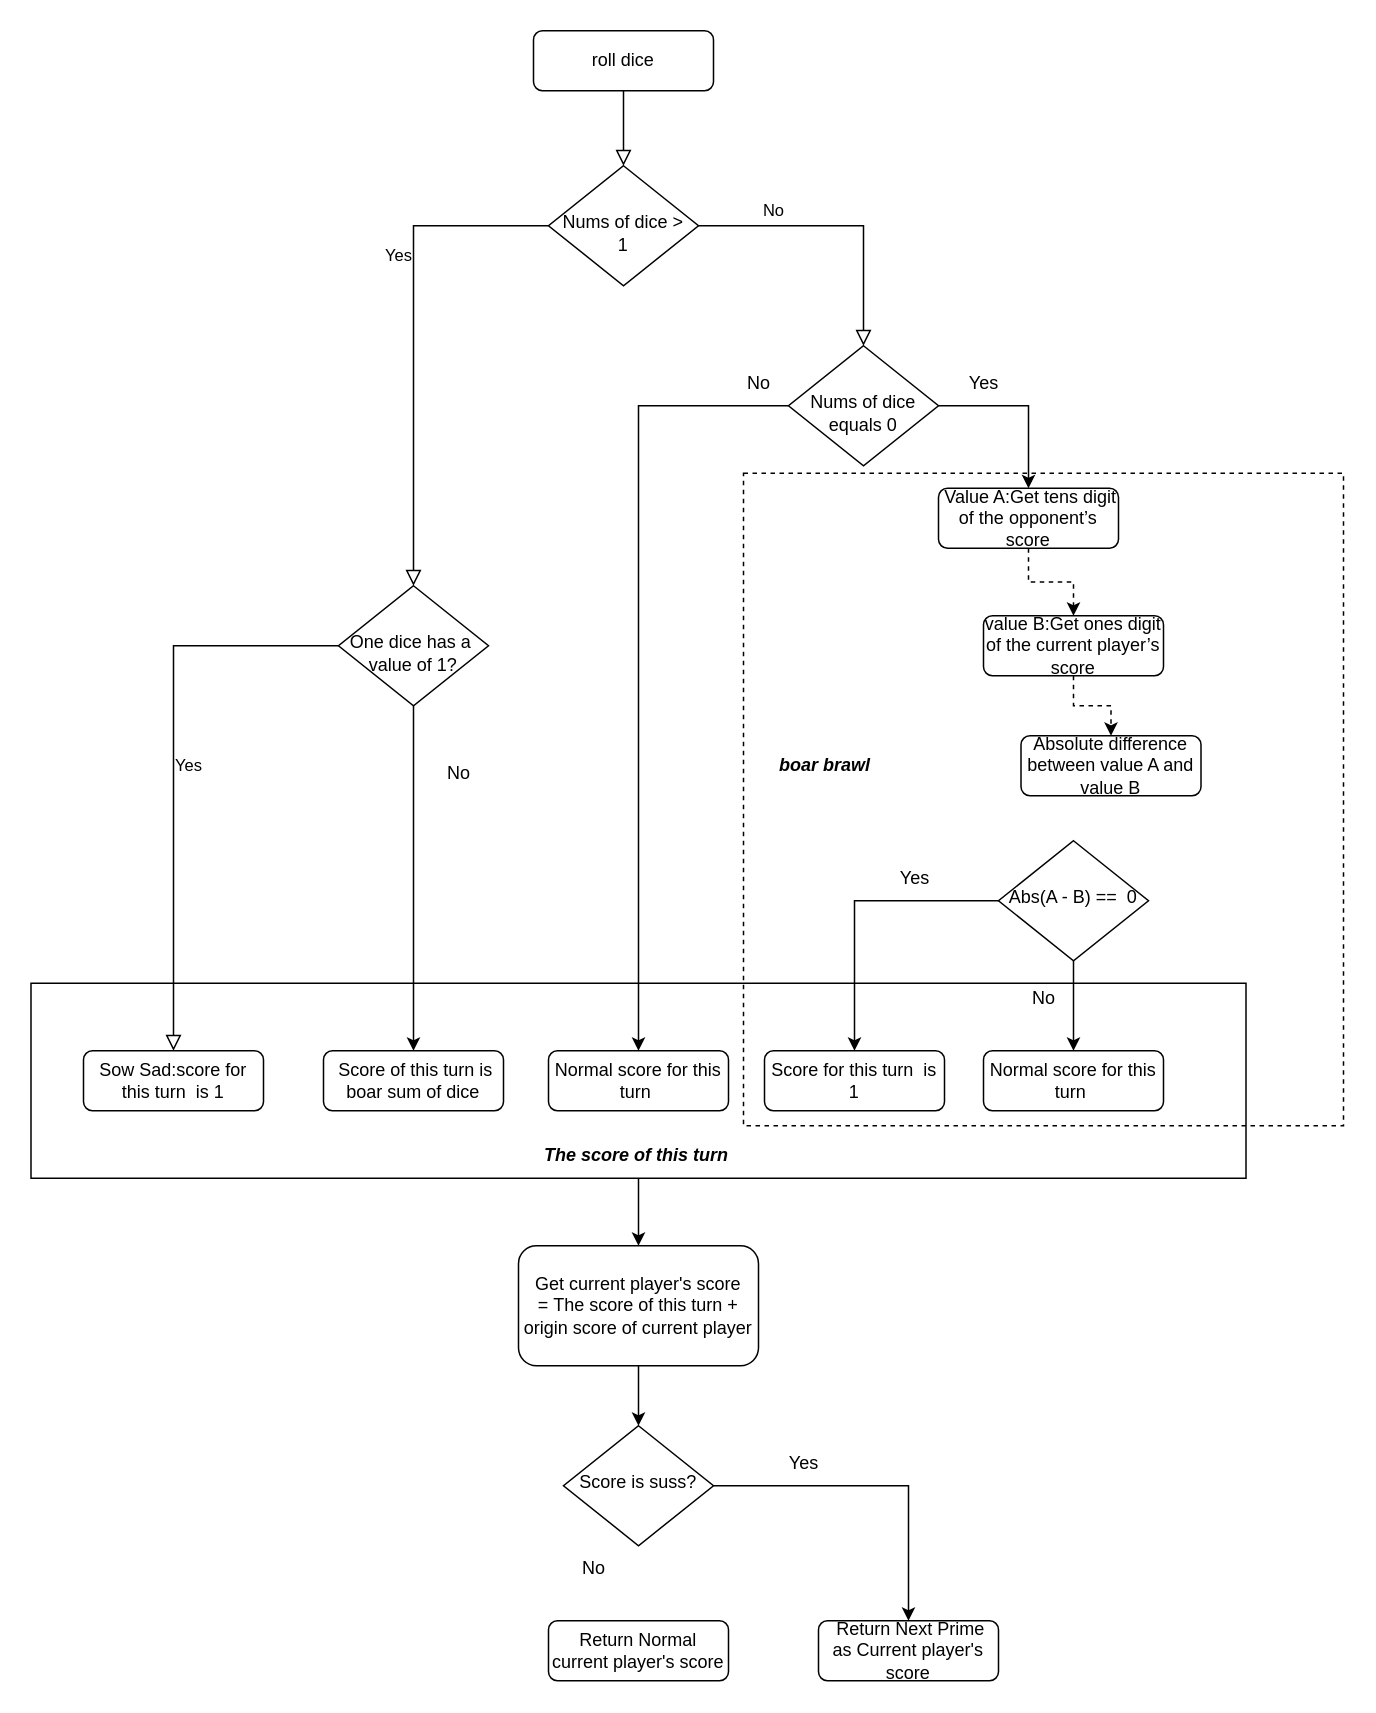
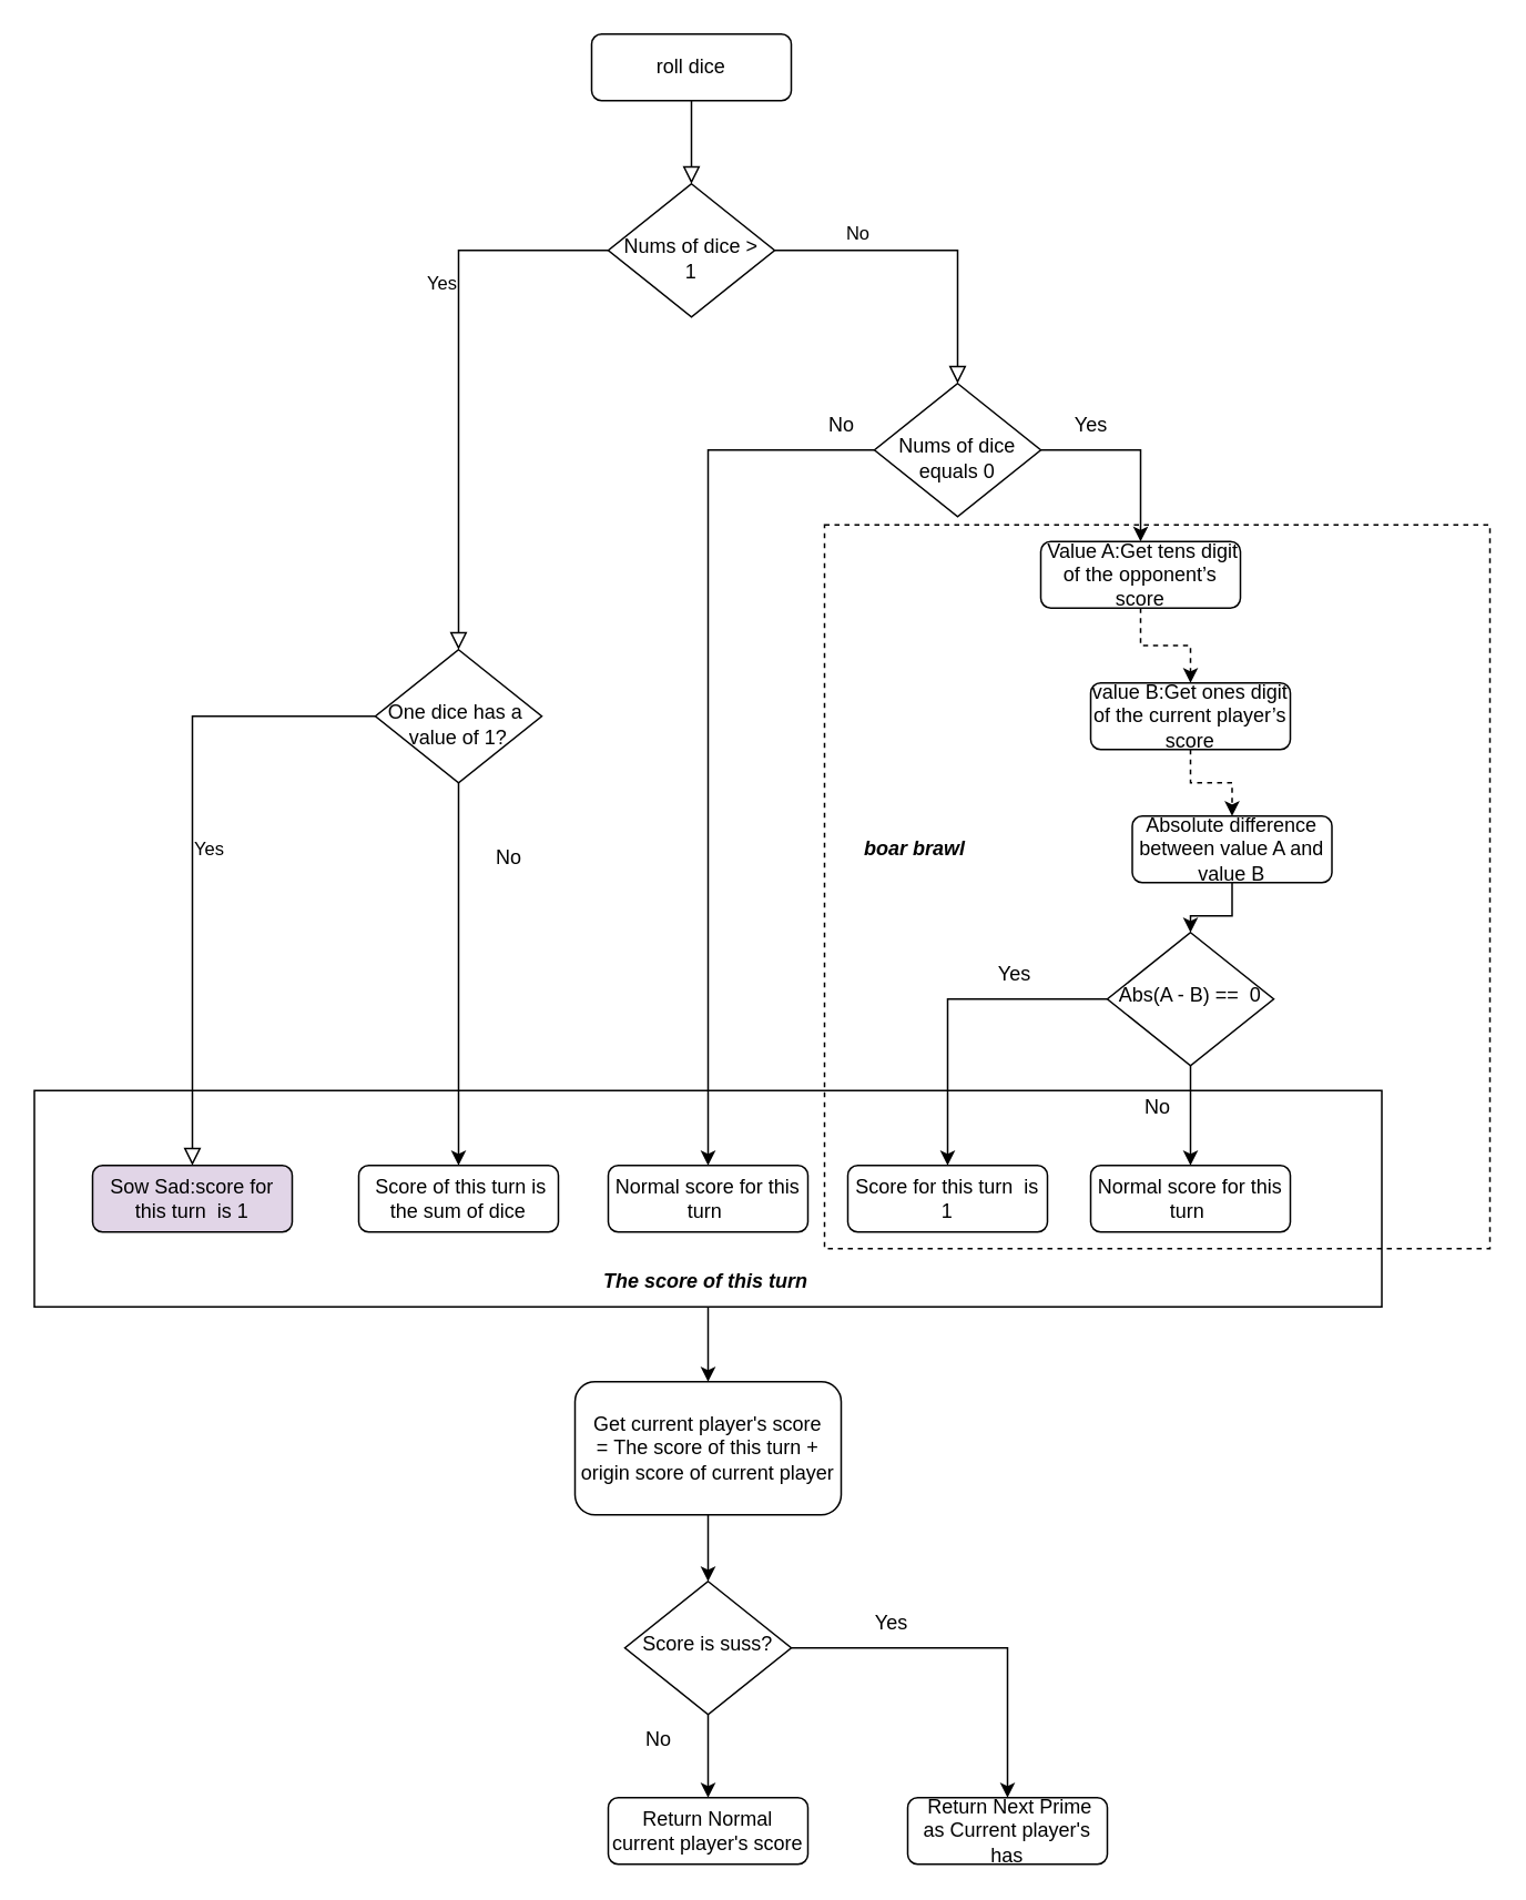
+ <mxCell id="23" style="edgeStyle=orthogonalEdgeStyle;rounded=0;orthogonalLoop=1;jettySize=auto;html=1;entryX=0.5;entryY=0;entryDx=0;entryDy=0;" parent="1" source="24" target="27" edge="1"><mxGeometry relative="1" as="geometry" /></mxCell>
- <mxCell id="12" value="Sow Sad:score for this turn&amp;nbsp; is 1" style="rounded=1;whiteSpace=wrap;html=1;fontSize=12;glass=0;strokeWidth=1;shadow=0;" parent="1" vertex="1"><mxGeometry x="55" y="700" width="120" height="40" as="geometry" /></mxCell>
+ <mxCell id="12" value="Sow Sad:score for this turn&amp;nbsp; is 1" style="rounded=1;whiteSpace=wrap;html=1;fontSize=12;glass=0;strokeWidth=1;shadow=0;fillColor=#e1d5e7;" parent="1" vertex="1"><mxGeometry x="55" y="700" width="120" height="40" as="geometry" /></mxCell>
- <mxCell id="33" value="&amp;nbsp;Score of this turn is boar sum of dice" style="rounded=1;whiteSpace=wrap;html=1;fontSize=12;glass=0;strokeWidth=1;shadow=0;" parent="1" vertex="1"><mxGeometry x="215" y="700" width="120" height="40" as="geometry" /></mxCell>
+ <mxCell id="33" value="&amp;nbsp;Score of this turn is the sum of dice" style="rounded=1;whiteSpace=wrap;html=1;fontSize=12;glass=0;strokeWidth=1;shadow=0;" parent="1" vertex="1"><mxGeometry x="215" y="700" width="120" height="40" as="geometry" /></mxCell>
+ <mxCell id="40" style="edgeStyle=orthogonalEdgeStyle;rounded=0;orthogonalLoop=1;jettySize=auto;html=1;exitX=0.5;exitY=1;exitDx=0;exitDy=0;entryX=0.5;entryY=0;entryDx=0;entryDy=0;" parent="1" source="41" target="44" edge="1"><mxGeometry relative="1" as="geometry" /></mxCell>
- <mxCell id="42" value="&amp;nbsp;Return Next Prime as Current player's score" style="rounded=1;whiteSpace=wrap;html=1;fontSize=12;glass=0;strokeWidth=1;shadow=0;" parent="1" vertex="1"><mxGeometry x="545" y="1080" width="120" height="40" as="geometry" /></mxCell>
+ <mxCell id="42" value="&amp;nbsp;Return Next Prime as Current player's has" style="rounded=1;whiteSpace=wrap;html=1;fontSize=12;glass=0;strokeWidth=1;shadow=0;" parent="1" vertex="1"><mxGeometry x="545" y="1080" width="120" height="40" as="geometry" /></mxCell>
